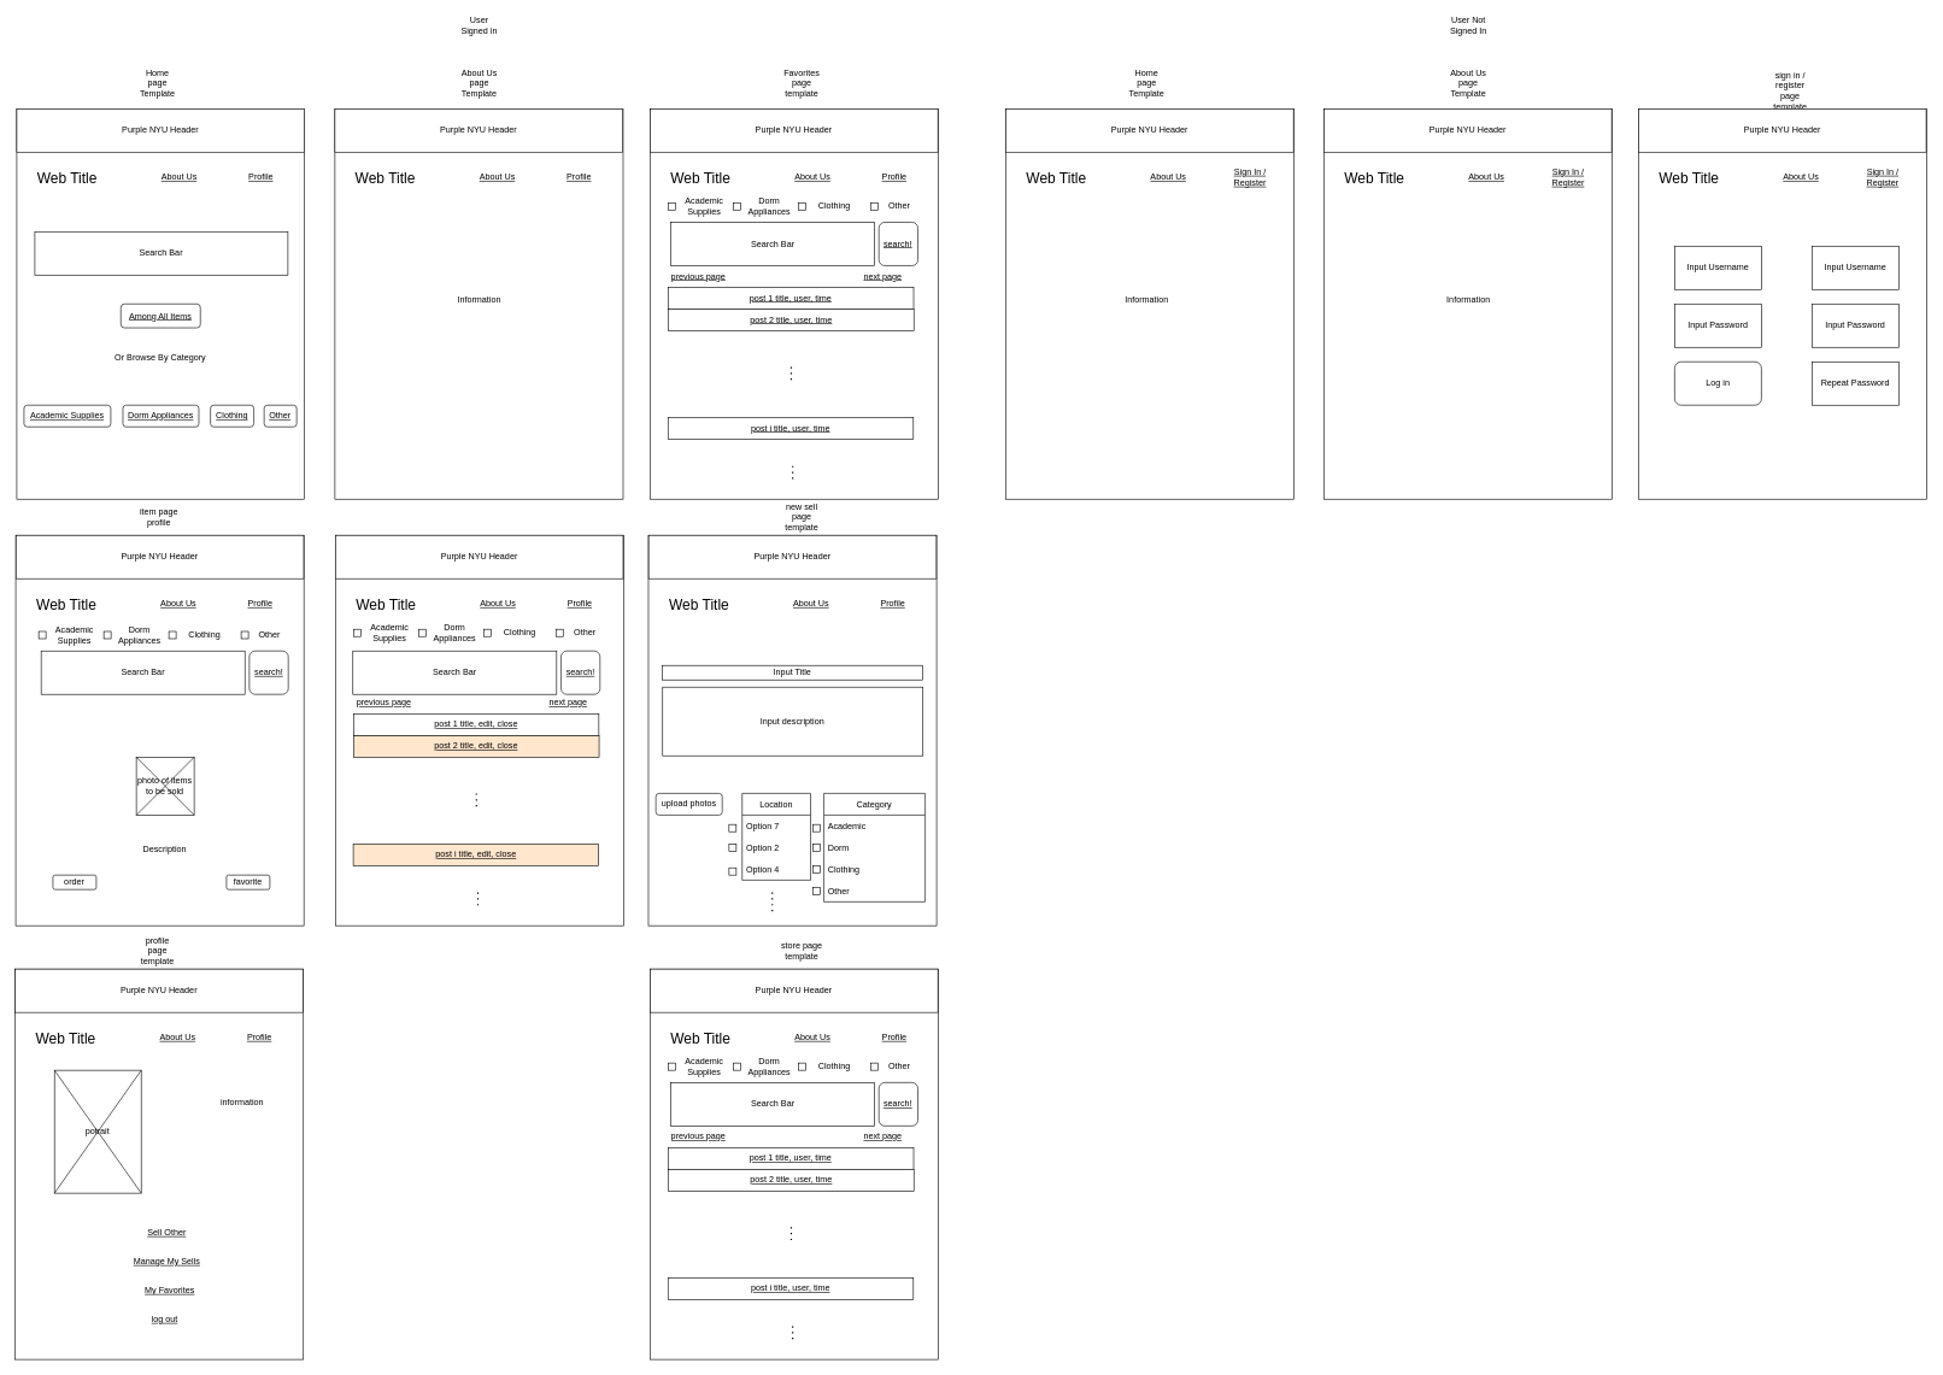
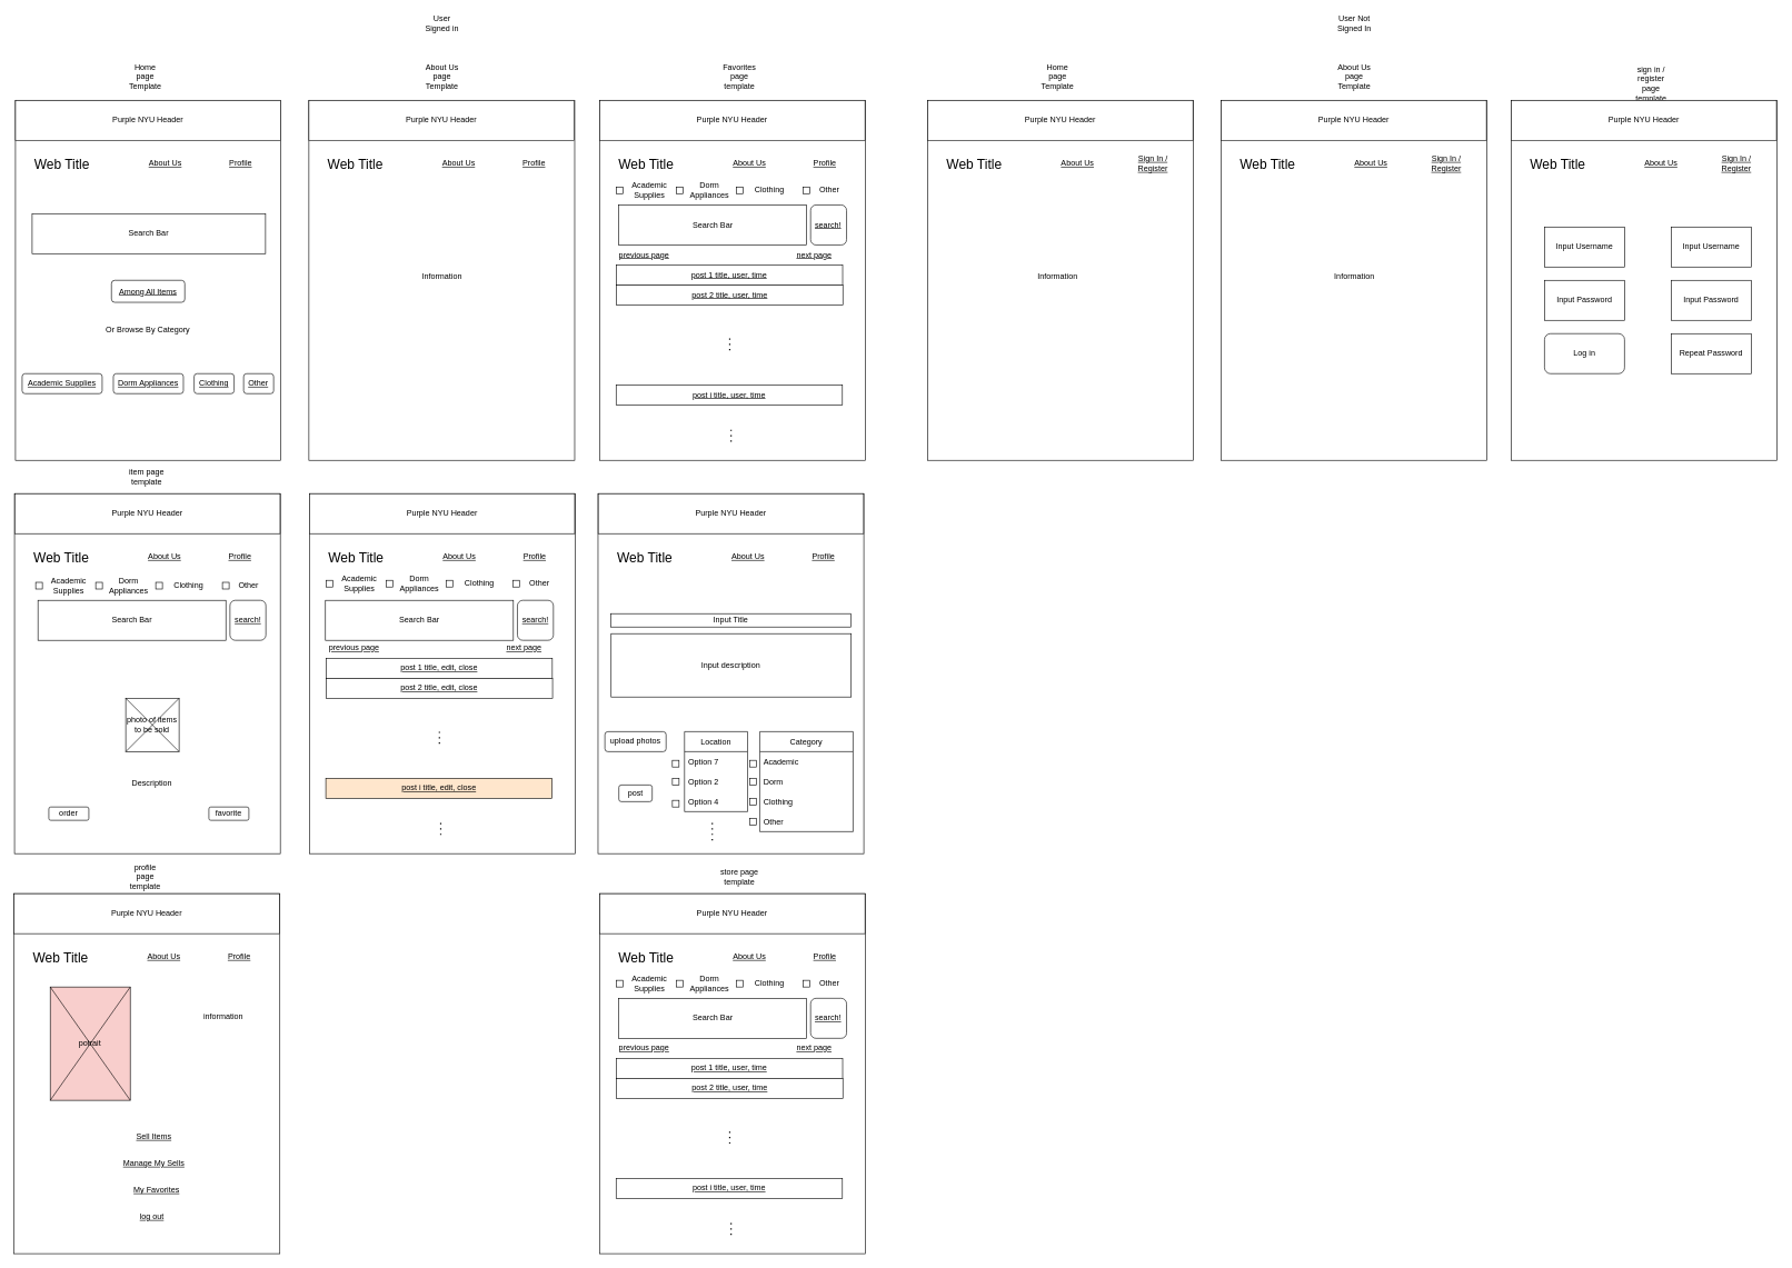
- <mxCell id="154" value="item page profile" style="text;html=1;strokeColor=none;fillColor=none;align=center;verticalAlign=middle;whiteSpace=wrap;rounded=0;" vertex="1" parent="1"><mxGeometry x="188.93" y="700" width="60" height="30" as="geometry" /></mxCell>
+ <mxCell id="154" value="item page template" style="text;html=1;strokeColor=none;fillColor=none;align=center;verticalAlign=middle;whiteSpace=wrap;rounded=0;" vertex="1" parent="1"><mxGeometry x="188.93" y="700" width="60" height="30" as="geometry" /></mxCell>
- <mxCell id="49" value="new sell page template" style="text;html=1;strokeColor=none;fillColor=none;align=center;verticalAlign=middle;whiteSpace=wrap;rounded=0;" parent="1" vertex="1"><mxGeometry x="1078.21" y="700" width="60" height="30" as="geometry" /></mxCell>
- <mxCell id="90" value="&lt;u&gt;post 2 title, edit, close&lt;/u&gt;" style="rounded=0;whiteSpace=wrap;html=1;fillColor=#ffe6cc;" parent="1" vertex="1"><mxGeometry x="488.22" y="1017" width="339.29" height="30" as="geometry" /></mxCell>
+ <mxCell id="90" value="&lt;u&gt;post 2 title, edit, close&lt;/u&gt;" style="rounded=0;whiteSpace=wrap;html=1;" parent="1" vertex="1"><mxGeometry x="488.22" y="1017" width="339.29" height="30" as="geometry" /></mxCell>
+ <mxCell id="180" value="post" style="rounded=1;whiteSpace=wrap;html=1;" vertex="1" parent="1"><mxGeometry x="926.9" y="1177" width="50" height="25" as="geometry" /></mxCell>
- <mxCell id="23" value="potrait" style="rounded=0;whiteSpace=wrap;html=1;" parent="1" vertex="1"><mxGeometry x="74.28" y="1480" width="120" height="170" as="geometry" /></mxCell>
+ <mxCell id="23" value="potrait" style="rounded=0;whiteSpace=wrap;html=1;fillColor=#f8cecc;" parent="1" vertex="1"><mxGeometry x="74.28" y="1480" width="120" height="170" as="geometry" /></mxCell>
- <mxCell id="27" value="&lt;u&gt;Sell Other&lt;/u&gt;" style="text;html=1;strokeColor=none;fillColor=none;align=center;verticalAlign=middle;whiteSpace=wrap;rounded=0;" parent="1" vertex="1"><mxGeometry x="200" y="1690" width="60" height="30" as="geometry" /></mxCell>
+ <mxCell id="27" value="&lt;u&gt;Sell Items&lt;/u&gt;" style="text;html=1;strokeColor=none;fillColor=none;align=center;verticalAlign=middle;whiteSpace=wrap;rounded=0;" parent="1" vertex="1"><mxGeometry x="200" y="1690" width="60" height="30" as="geometry" /></mxCell>
